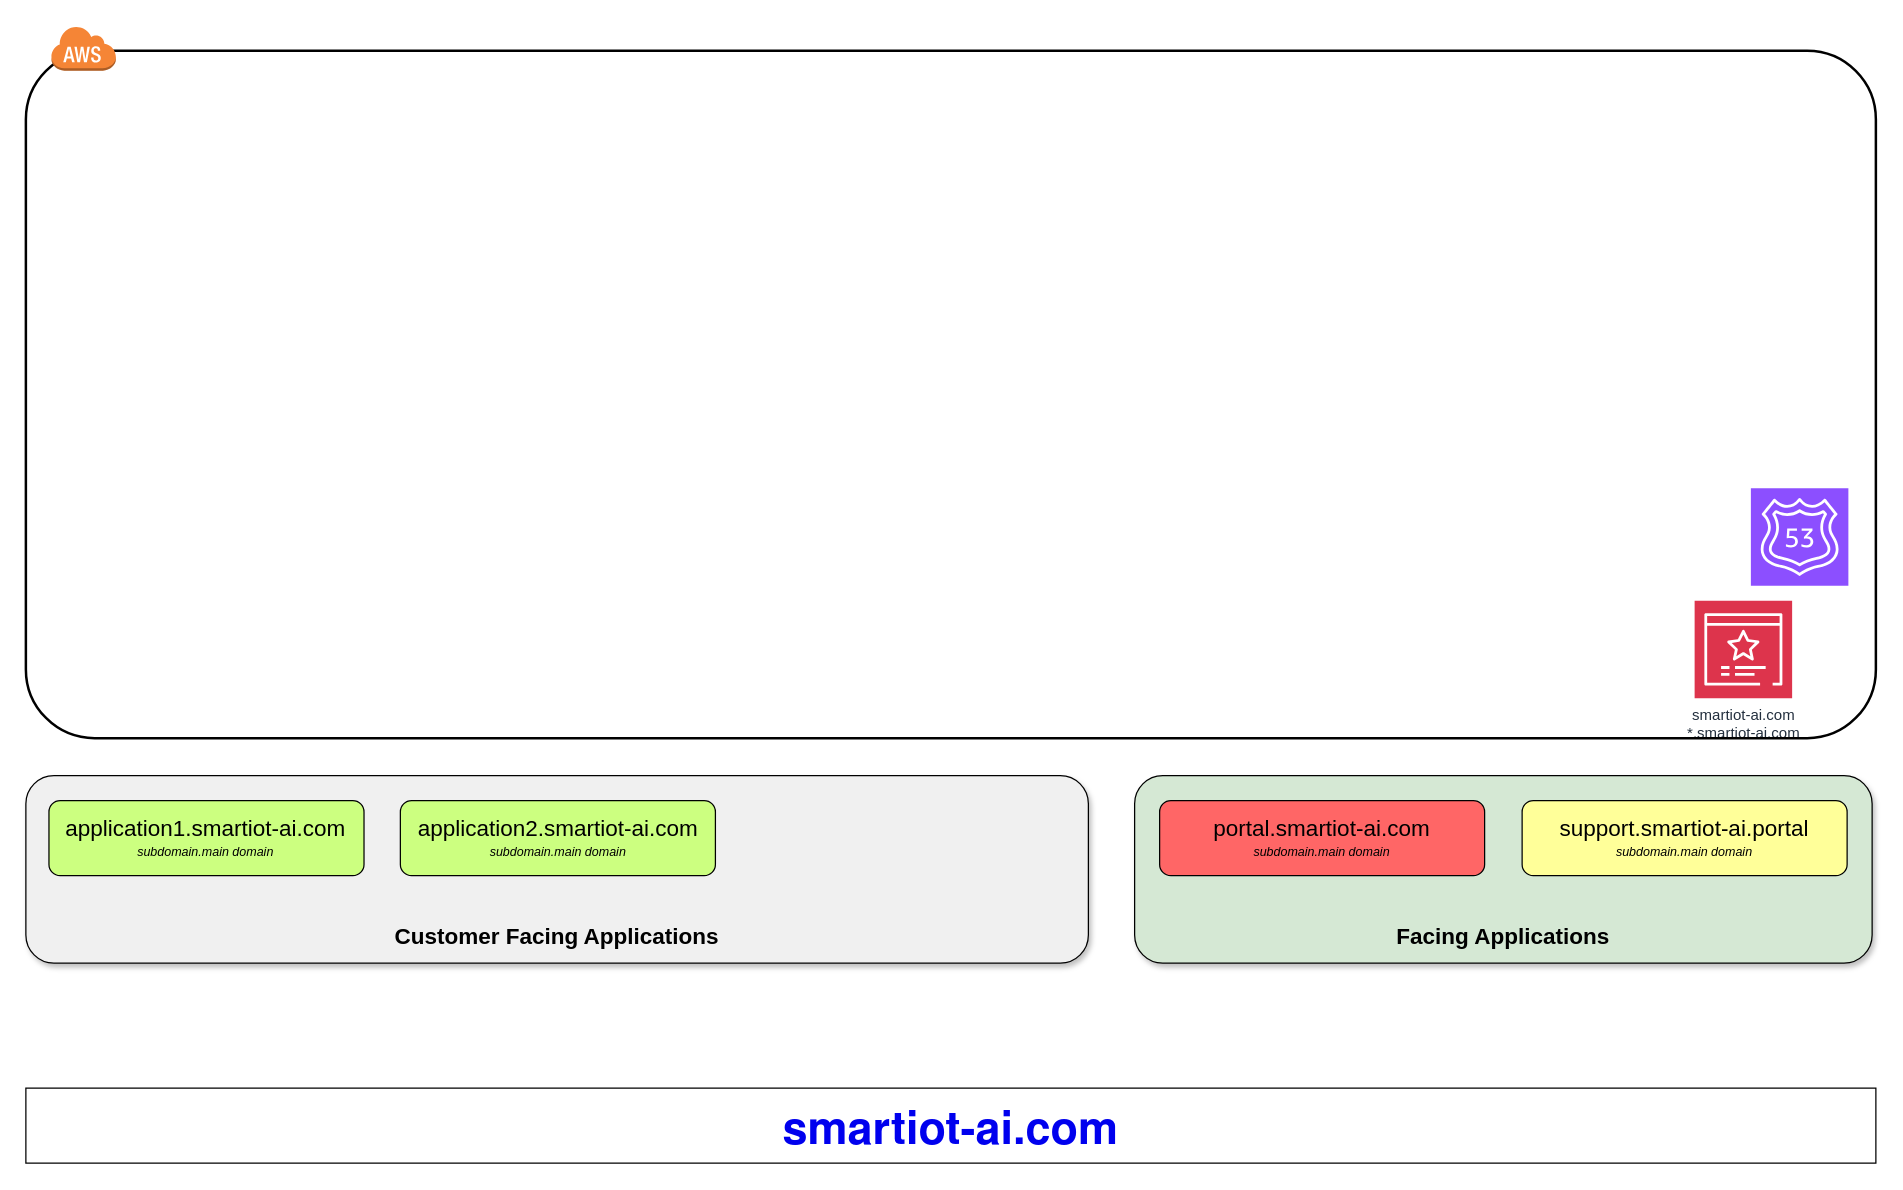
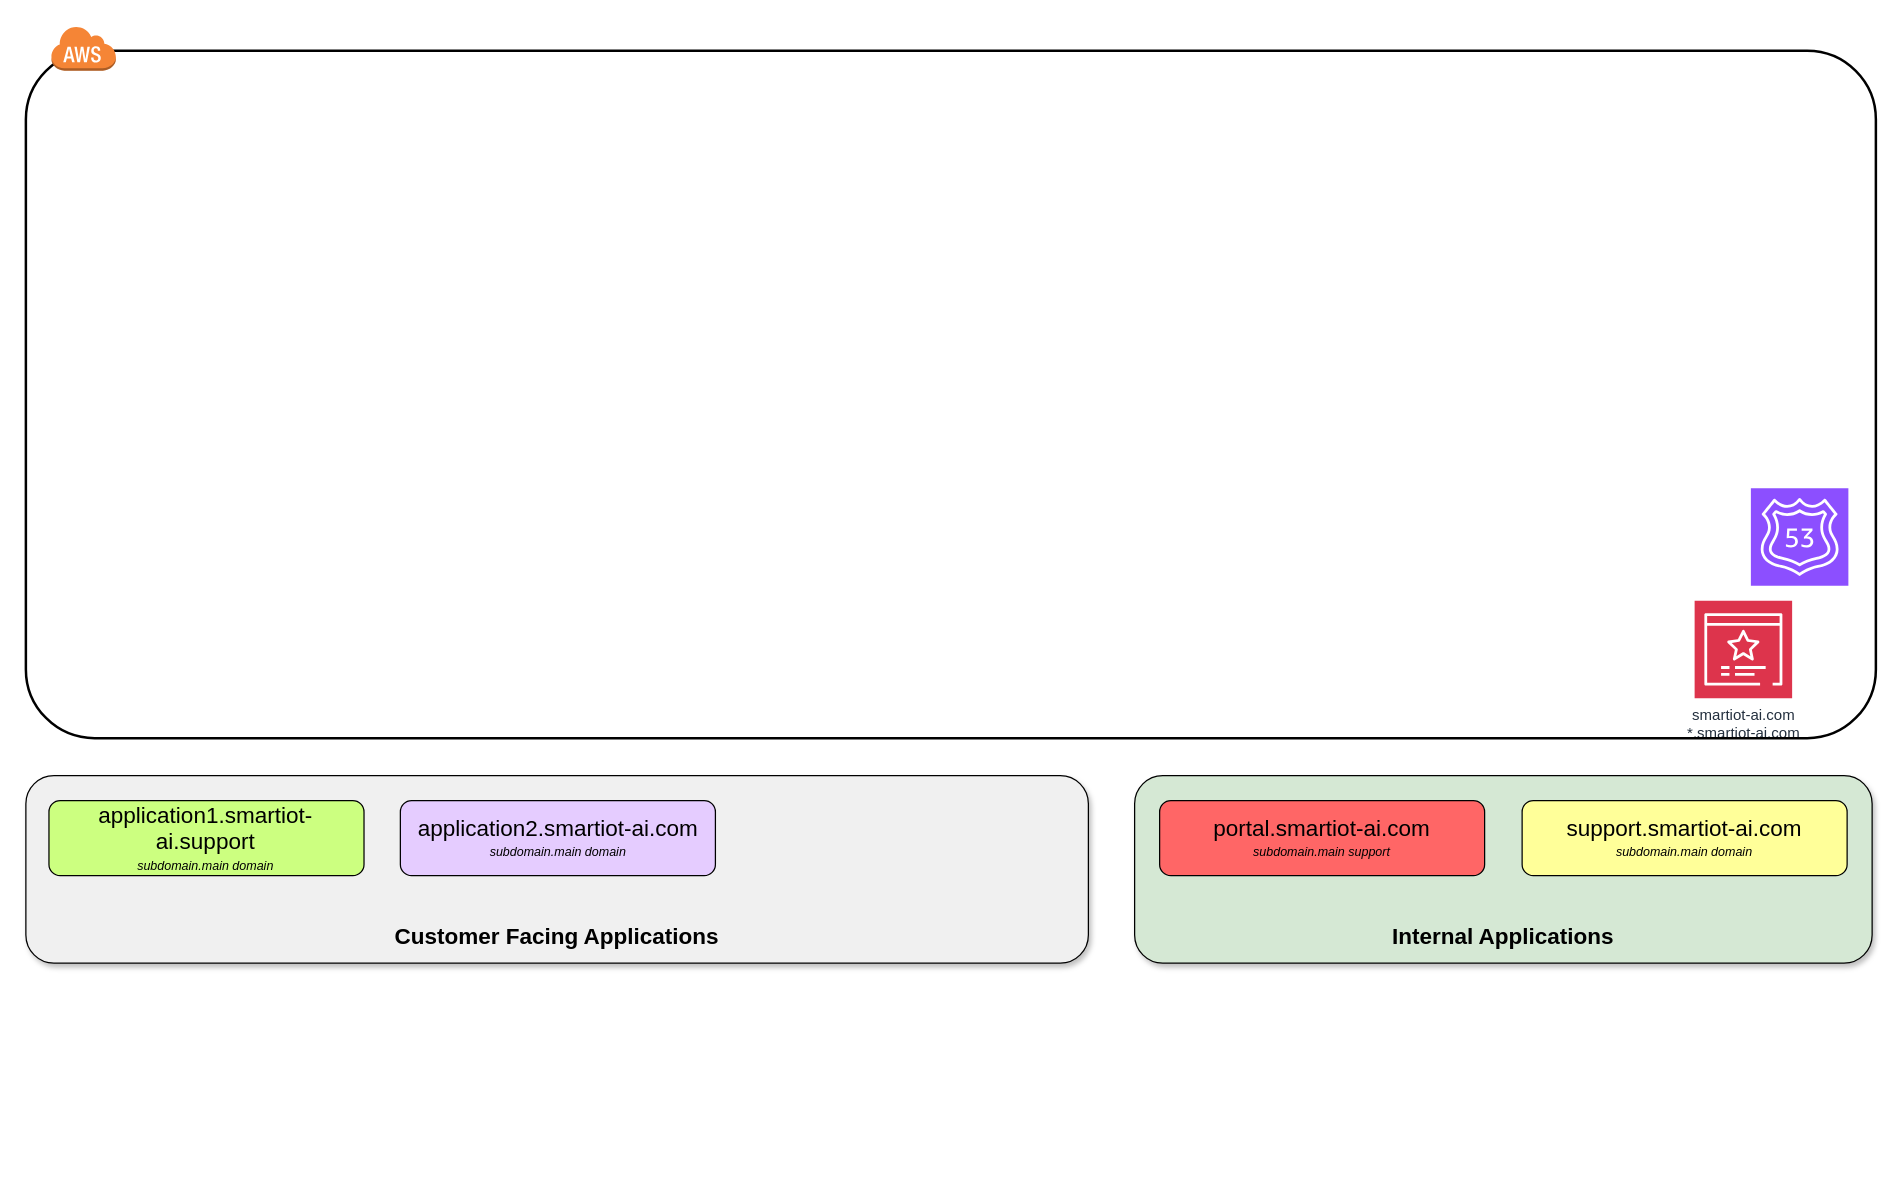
- <mxCell id="5" value="&lt;font style=&quot;&quot;&gt;&lt;span style=&quot;font-size: 18px;&quot;&gt;application1.smartiot-ai.com&lt;/span&gt;&lt;br&gt;&lt;i style=&quot;&quot;&gt;&lt;font style=&quot;font-size: 10px;&quot;&gt;subdomain.main domain&lt;/font&gt;&lt;/i&gt;&lt;br&gt;&lt;/font&gt;" style="rounded=1;whiteSpace=wrap;html=1;fillColor=#CCFF80;" parent="3" vertex="1"><mxGeometry x="18.469" y="20" width="252.041" height="60" as="geometry" /></mxCell>
+ <mxCell id="5" value="&lt;font style=&quot;&quot;&gt;&lt;span style=&quot;font-size: 18px;&quot;&gt;application1.smartiot-ai.support&lt;/span&gt;&lt;br&gt;&lt;i style=&quot;&quot;&gt;&lt;font style=&quot;font-size: 10px;&quot;&gt;subdomain.main domain&lt;/font&gt;&lt;/i&gt;&lt;br&gt;&lt;/font&gt;" style="rounded=1;whiteSpace=wrap;html=1;fillColor=#CCFF80;" parent="3" vertex="1"><mxGeometry x="18.469" y="20" width="252.041" height="60" as="geometry" /></mxCell>
- <mxCell id="6" value="&lt;font style=&quot;&quot;&gt;&lt;span style=&quot;font-size: 18px;&quot;&gt;application2.smartiot-ai.com&lt;/span&gt;&lt;br&gt;&lt;i style=&quot;&quot;&gt;&lt;font style=&quot;font-size: 10px;&quot;&gt;subdomain.main domain&lt;/font&gt;&lt;/i&gt;&lt;br&gt;&lt;/font&gt;" style="rounded=1;whiteSpace=wrap;html=1;fillColor=#ccff80;" parent="3" vertex="1"><mxGeometry x="299.592" y="20" width="252.041" height="60" as="geometry" /></mxCell>
+ <mxCell id="6" value="&lt;font style=&quot;&quot;&gt;&lt;span style=&quot;font-size: 18px;&quot;&gt;application2.smartiot-ai.com&lt;/span&gt;&lt;br&gt;&lt;i style=&quot;&quot;&gt;&lt;font style=&quot;font-size: 10px;&quot;&gt;subdomain.main domain&lt;/font&gt;&lt;/i&gt;&lt;br&gt;&lt;/font&gt;" style="rounded=1;whiteSpace=wrap;html=1;fillColor=#E5CCFF;" parent="3" vertex="1"><mxGeometry x="299.592" y="20" width="252.041" height="60" as="geometry" /></mxCell>
- <mxCell id="10" value="&lt;font style=&quot;&quot;&gt;&lt;span style=&quot;font-size: 18px;&quot;&gt;portal.smartiot-ai.com&lt;/span&gt;&lt;br&gt;&lt;i style=&quot;&quot;&gt;&lt;font style=&quot;font-size: 10px;&quot;&gt;subdomain.main domain&lt;/font&gt;&lt;/i&gt;&lt;br&gt;&lt;/font&gt;" style="rounded=1;whiteSpace=wrap;html=1;fillColor=#FF6666;" parent="7" vertex="1"><mxGeometry x="20" y="20" width="260" height="60" as="geometry" /></mxCell>
+ <mxCell id="10" value="&lt;font style=&quot;&quot;&gt;&lt;span style=&quot;font-size: 18px;&quot;&gt;portal.smartiot-ai.com&lt;/span&gt;&lt;br&gt;&lt;i style=&quot;&quot;&gt;&lt;font style=&quot;font-size: 10px;&quot;&gt;subdomain.main support&lt;/font&gt;&lt;/i&gt;&lt;br&gt;&lt;/font&gt;" style="rounded=1;whiteSpace=wrap;html=1;fillColor=#FF6666;" parent="7" vertex="1"><mxGeometry x="20" y="20" width="260" height="60" as="geometry" /></mxCell>
- <mxCell id="9" value="&lt;font style=&quot;&quot;&gt;&lt;span style=&quot;font-size: 18px;&quot;&gt;support.smartiot-ai.portal&lt;/span&gt;&lt;br&gt;&lt;i style=&quot;&quot;&gt;&lt;font style=&quot;font-size: 10px;&quot;&gt;subdomain.main domain&lt;/font&gt;&lt;/i&gt;&lt;br&gt;&lt;/font&gt;" style="rounded=1;whiteSpace=wrap;html=1;fillColor=#FFFF99;" parent="7" vertex="1"><mxGeometry x="310" y="20" width="260" height="60" as="geometry" /></mxCell>
+ <mxCell id="9" value="&lt;font style=&quot;&quot;&gt;&lt;span style=&quot;font-size: 18px;&quot;&gt;support.smartiot-ai.com&lt;/span&gt;&lt;br&gt;&lt;i style=&quot;&quot;&gt;&lt;font style=&quot;font-size: 10px;&quot;&gt;subdomain.main domain&lt;/font&gt;&lt;/i&gt;&lt;br&gt;&lt;/font&gt;" style="rounded=1;whiteSpace=wrap;html=1;fillColor=#FFFF99;" parent="7" vertex="1"><mxGeometry x="310" y="20" width="260" height="60" as="geometry" /></mxCell>
- <mxCell id="8" value="&lt;b&gt;&lt;font style=&quot;font-size: 18px;&quot;&gt;&lt;br&gt;&lt;br&gt;&lt;br&gt;&lt;br&gt;&lt;br&gt;&lt;br&gt;Facing Applications&lt;br&gt;&lt;br&gt;&lt;/font&gt;&lt;/b&gt;" style="rounded=1;whiteSpace=wrap;html=1;fillColor=#D5E8D4;shadow=1;" parent="7" vertex="1"><mxGeometry width="590" height="150" as="geometry" /></mxCell>
+ <mxCell id="8" value="&lt;b&gt;&lt;font style=&quot;font-size: 18px;&quot;&gt;&lt;br&gt;&lt;br&gt;&lt;br&gt;&lt;br&gt;&lt;br&gt;&lt;br&gt;Internal Applications&lt;br&gt;&lt;br&gt;&lt;/font&gt;&lt;/b&gt;" style="rounded=1;whiteSpace=wrap;html=1;fillColor=#D5E8D4;shadow=1;" parent="7" vertex="1"><mxGeometry width="590" height="150" as="geometry" /></mxCell>
- <mxCell id="2" value="&lt;a style=&quot;background-color: rgb(255, 255, 255); text-decoration-line: none; font-family: &amp;quot;Amazon Ember&amp;quot;, &amp;quot;Helvetica Neue&amp;quot;, Roboto, Arial, sans-serif; text-align: start;&quot; href=&quot;https://us-east-1.console.aws.amazon.com/route53/v2/hostedzones?region=us-east-1#/ListRecordSets/Z03844263214SCBY1QBDZ&quot;&gt;&lt;b style=&quot;&quot;&gt;&lt;font style=&quot;font-size: 36px;&quot;&gt;smartiot-ai.com&lt;/font&gt;&lt;/b&gt;&lt;/a&gt;" style="rounded=0;whiteSpace=wrap;html=1;" parent="1" vertex="1"><mxGeometry x="20" y="870" width="1480" height="60" as="geometry" /></mxCell>
